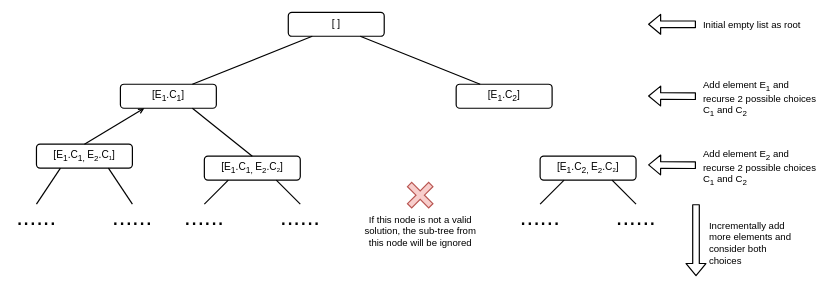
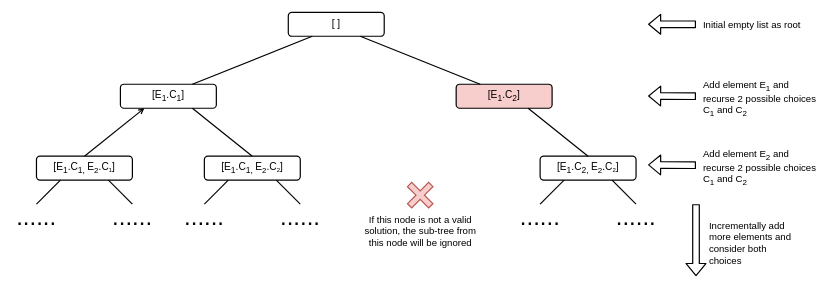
- <mxCell id="4" value="&lt;span style=&quot;font-size: 17px&quot;&gt;[E&lt;sub&gt;1&lt;/sub&gt;.C&lt;sub&gt;2&lt;/sub&gt;]&lt;/span&gt;" style="rounded=1;whiteSpace=wrap;html=1;strokeWidth=2;" vertex="1" parent="1"><mxGeometry x="760" y="140" width="160" height="40" as="geometry" /></mxCell>
+ <mxCell id="4" value="&lt;span style=&quot;font-size: 17px&quot;&gt;[E&lt;sub&gt;1&lt;/sub&gt;.C&lt;sub&gt;2&lt;/sub&gt;]&lt;/span&gt;" style="rounded=1;whiteSpace=wrap;html=1;strokeWidth=2;fillColor=#f8cecc;" vertex="1" parent="1"><mxGeometry x="760" y="140" width="160" height="40" as="geometry" /></mxCell>
+ <mxCell id="12" value="" style="endArrow=none;html=1;strokeWidth=2;entryX=0.75;entryY=1;entryDx=0;entryDy=0;exitX=0.5;exitY=0;exitDx=0;exitDy=0;" edge="1" parent="1" source="7" target="4"><mxGeometry width="50" height="50" relative="1" as="geometry"><mxPoint x="710" y="270" as="sourcePoint" /><mxPoint x="810" y="190" as="targetPoint" /></mxGeometry></mxCell>
- <mxCell id="5" value="&lt;span style=&quot;font-size: 17px&quot;&gt;[E&lt;sub&gt;1&lt;/sub&gt;.C&lt;sub&gt;1,&amp;nbsp;&lt;/sub&gt;&lt;/span&gt;&lt;span style=&quot;font-size: 17px&quot;&gt;E&lt;/span&gt;&lt;font style=&quot;font-size: 16px&quot;&gt;&lt;sub&gt;2&lt;/sub&gt;&lt;/font&gt;&lt;span style=&quot;font-size: 17px&quot;&gt;.C&lt;/span&gt;&lt;sub&gt;1&lt;/sub&gt;&lt;span style=&quot;font-size: 17px&quot;&gt;]&lt;/span&gt;" style="rounded=1;whiteSpace=wrap;html=1;strokeWidth=2;" vertex="1" parent="1"><mxGeometry x="60" y="240" width="160" height="40" as="geometry" /></mxCell>
+ <mxCell id="5" value="&lt;span style=&quot;font-size: 17px&quot;&gt;[E&lt;sub&gt;1&lt;/sub&gt;.C&lt;sub&gt;1,&amp;nbsp;&lt;/sub&gt;&lt;/span&gt;&lt;span style=&quot;font-size: 17px&quot;&gt;E&lt;/span&gt;&lt;font style=&quot;font-size: 16px&quot;&gt;&lt;sub&gt;2&lt;/sub&gt;&lt;/font&gt;&lt;span style=&quot;font-size: 17px&quot;&gt;.C&lt;/span&gt;&lt;sub&gt;1&lt;/sub&gt;&lt;span style=&quot;font-size: 17px&quot;&gt;]&lt;/span&gt;" style="rounded=1;whiteSpace=wrap;html=1;strokeWidth=2;" vertex="1" parent="1"><mxGeometry x="60" y="260" width="160" height="40" as="geometry" /></mxCell>
